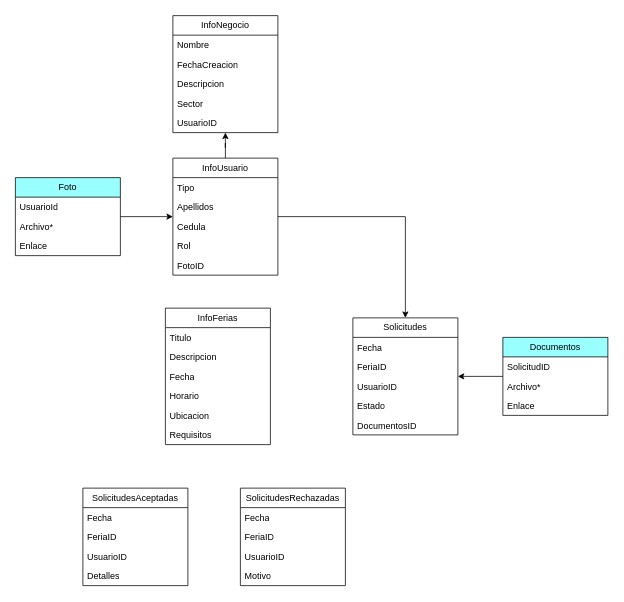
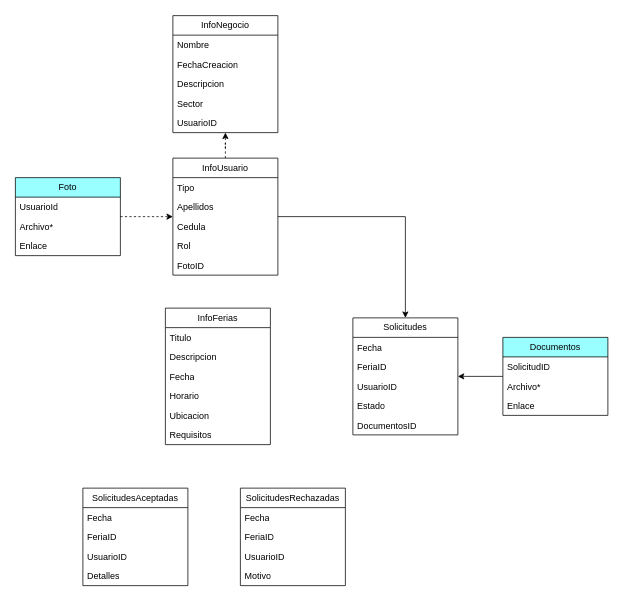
- <mxCell id="2" style="edgeStyle=orthogonalEdgeStyle;rounded=0;orthogonalLoop=1;jettySize=auto;html=1;" edge="1" parent="1" source="4" target="15"><mxGeometry relative="1" as="geometry" /></mxCell>
+ <mxCell id="2" style="edgeStyle=orthogonalEdgeStyle;rounded=0;orthogonalLoop=1;jettySize=auto;html=1;dashed=1;" edge="1" parent="1" source="4" target="15"><mxGeometry relative="1" as="geometry" /></mxCell>
- <mxCell id="10" style="edgeStyle=orthogonalEdgeStyle;rounded=0;orthogonalLoop=1;jettySize=auto;html=1;" edge="1" parent="1" source="11" target="4"><mxGeometry relative="1" as="geometry" /></mxCell>
+ <mxCell id="10" style="edgeStyle=orthogonalEdgeStyle;rounded=0;orthogonalLoop=1;jettySize=auto;html=1;dashed=1;" edge="1" parent="1" source="11" target="4"><mxGeometry relative="1" as="geometry" /></mxCell>
